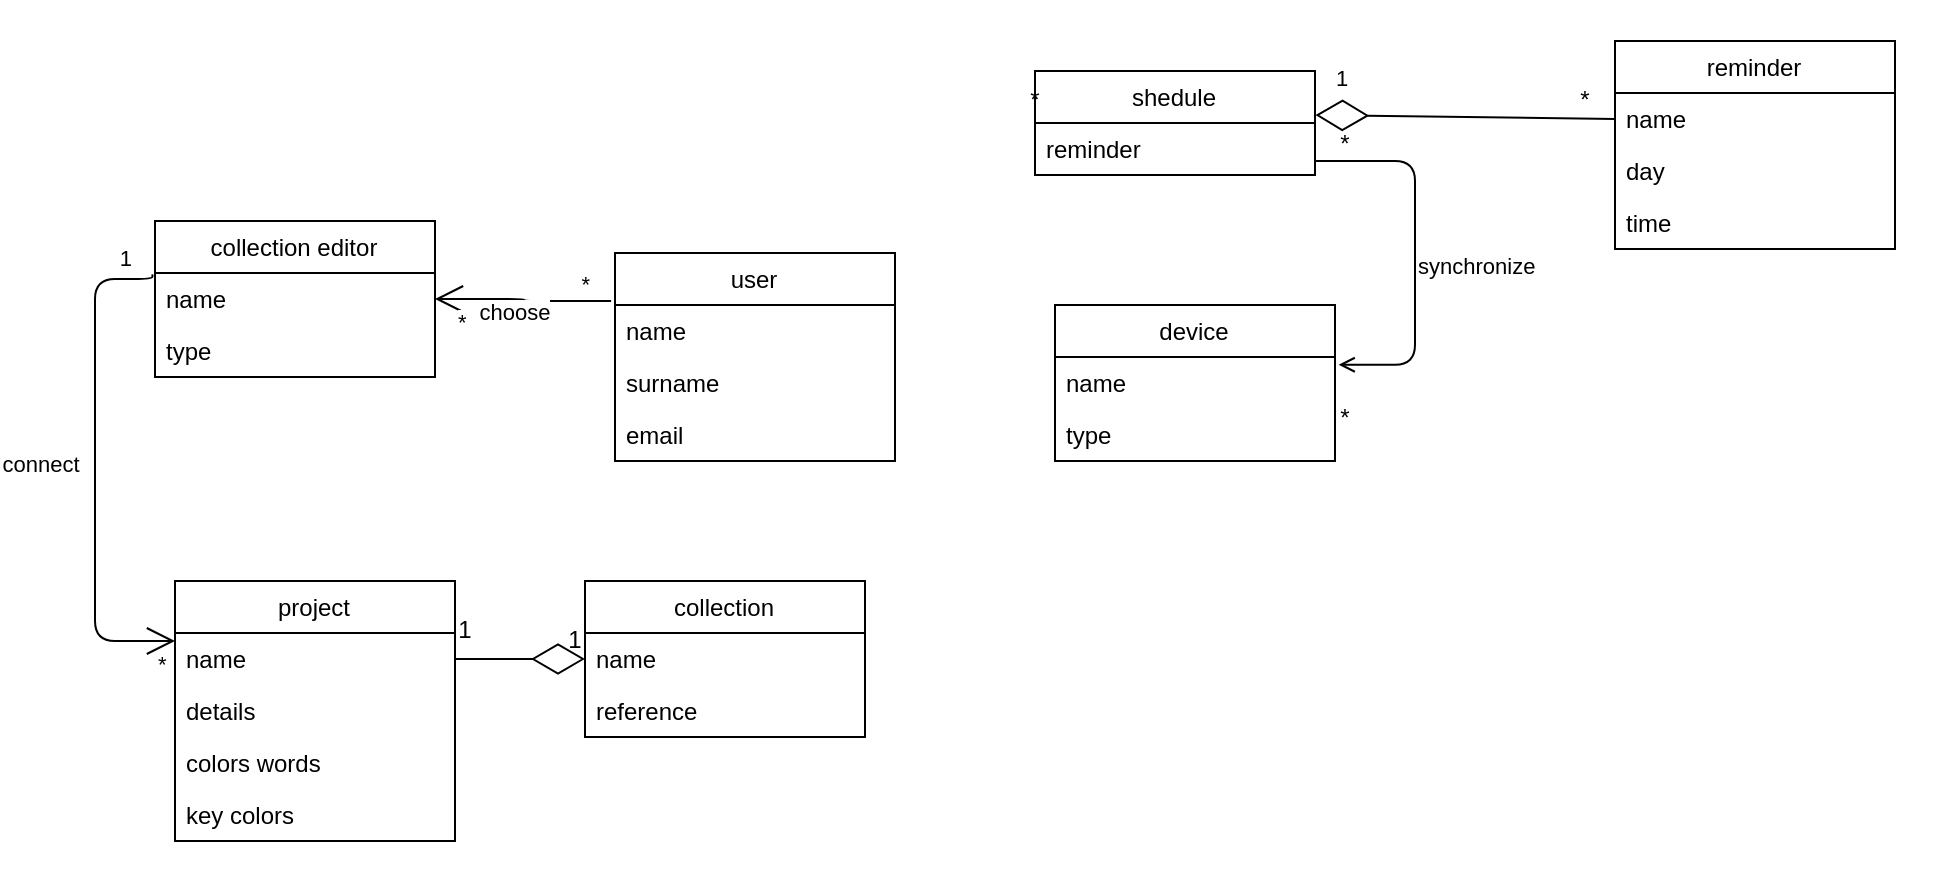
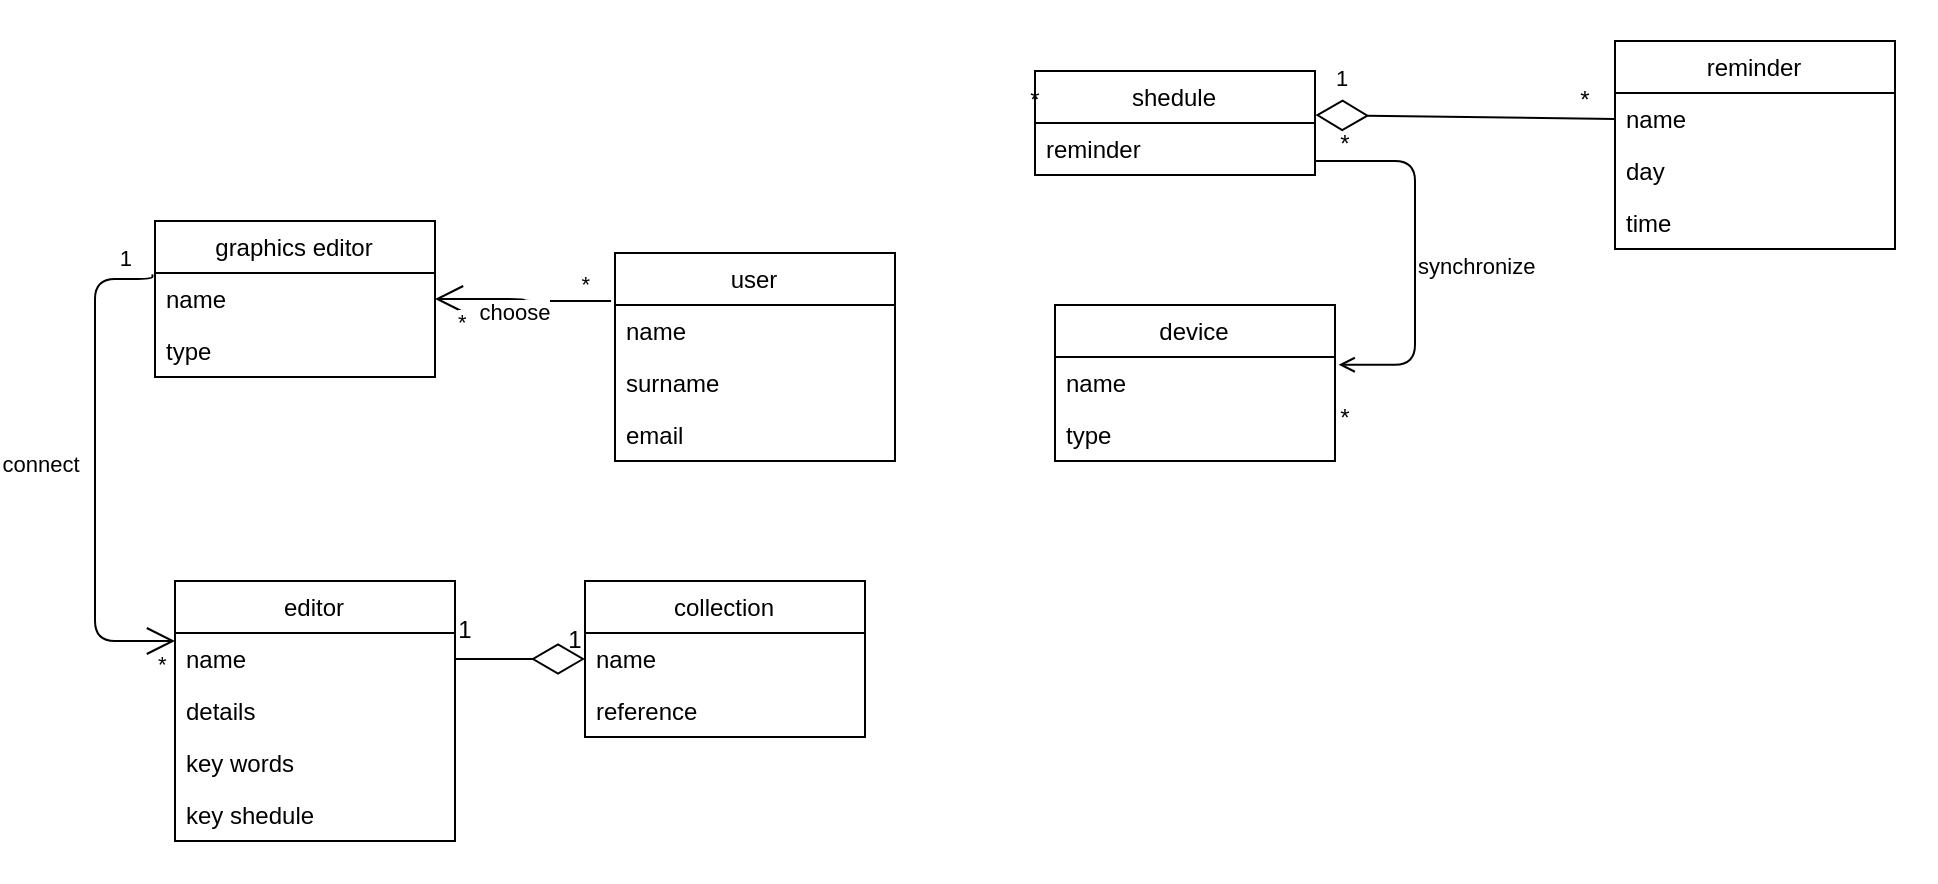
- <mxCell id="2" value="collection editor" style="swimlane;fontStyle=0;childLayout=stackLayout;horizontal=1;startSize=26;fillColor=none;horizontalStack=0;resizeParent=1;resizeParentMax=0;resizeLast=0;collapsible=1;marginBottom=0;" vertex="1" parent="1"><mxGeometry x="50" y="110" width="140" height="78" as="geometry" /></mxCell>
+ <mxCell id="2" value="graphics editor" style="swimlane;fontStyle=0;childLayout=stackLayout;horizontal=1;startSize=26;fillColor=none;horizontalStack=0;resizeParent=1;resizeParentMax=0;resizeLast=0;collapsible=1;marginBottom=0;" vertex="1" parent="1"><mxGeometry x="50" y="110" width="140" height="78" as="geometry" /></mxCell>
- <mxCell id="9" value="project" style="swimlane;fontStyle=0;childLayout=stackLayout;horizontal=1;startSize=26;fillColor=none;horizontalStack=0;resizeParent=1;resizeParentMax=0;resizeLast=0;collapsible=1;marginBottom=0;" vertex="1" parent="1"><mxGeometry x="60" y="290" width="140" height="130" as="geometry" /></mxCell>
+ <mxCell id="9" value="editor" style="swimlane;fontStyle=0;childLayout=stackLayout;horizontal=1;startSize=26;fillColor=none;horizontalStack=0;resizeParent=1;resizeParentMax=0;resizeLast=0;collapsible=1;marginBottom=0;" vertex="1" parent="1"><mxGeometry x="60" y="290" width="140" height="130" as="geometry" /></mxCell>
- <mxCell id="12" value="colors words" style="text;strokeColor=none;fillColor=none;align=left;verticalAlign=top;spacingLeft=4;spacingRight=4;overflow=hidden;rotatable=0;points=[[0,0.5],[1,0.5]];portConstraint=eastwest;" vertex="1" parent="9"><mxGeometry y="78" width="140" height="26" as="geometry" /></mxCell>
+ <mxCell id="12" value="key words" style="text;strokeColor=none;fillColor=none;align=left;verticalAlign=top;spacingLeft=4;spacingRight=4;overflow=hidden;rotatable=0;points=[[0,0.5],[1,0.5]];portConstraint=eastwest;" vertex="1" parent="9"><mxGeometry y="78" width="140" height="26" as="geometry" /></mxCell>
- <mxCell id="13" value="key colors" style="text;strokeColor=none;fillColor=none;align=left;verticalAlign=top;spacingLeft=4;spacingRight=4;overflow=hidden;rotatable=0;points=[[0,0.5],[1,0.5]];portConstraint=eastwest;" vertex="1" parent="9"><mxGeometry y="104" width="140" height="26" as="geometry" /></mxCell>
+ <mxCell id="13" value="key shedule" style="text;strokeColor=none;fillColor=none;align=left;verticalAlign=top;spacingLeft=4;spacingRight=4;overflow=hidden;rotatable=0;points=[[0,0.5],[1,0.5]];portConstraint=eastwest;" vertex="1" parent="9"><mxGeometry y="104" width="140" height="26" as="geometry" /></mxCell>
